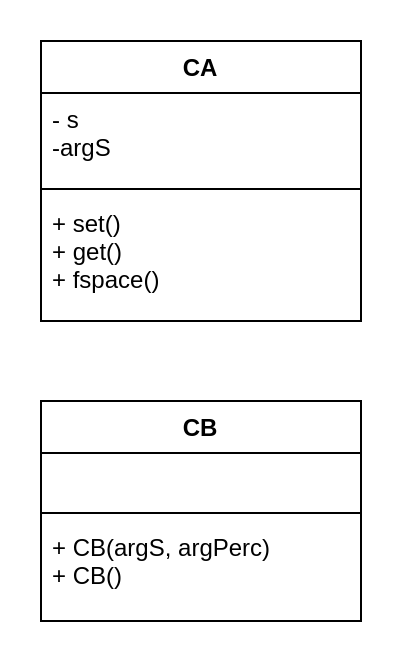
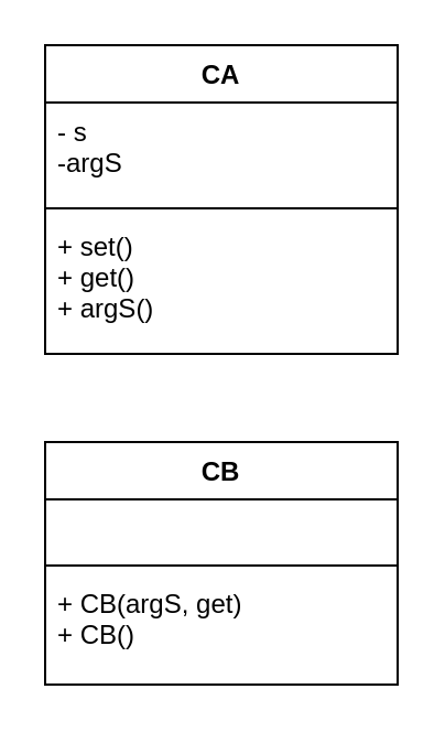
- <mxCell id="5" value="+ set()&#10;+ get()&#10;+ fspace()" style="text;strokeColor=none;fillColor=none;align=left;verticalAlign=top;spacingLeft=4;spacingRight=4;overflow=hidden;rotatable=0;points=[[0,0.5],[1,0.5]];portConstraint=eastwest;" vertex="1" parent="2"><mxGeometry y="78" width="160" height="62" as="geometry" /></mxCell>
+ <mxCell id="5" value="+ set()&#10;+ get()&#10;+ argS()" style="text;strokeColor=none;fillColor=none;align=left;verticalAlign=top;spacingLeft=4;spacingRight=4;overflow=hidden;rotatable=0;points=[[0,0.5],[1,0.5]];portConstraint=eastwest;" vertex="1" parent="2"><mxGeometry y="78" width="160" height="62" as="geometry" /></mxCell>
- <mxCell id="9" value="+ CB(argS, argPerc)&#10;+ CB()" style="text;strokeColor=none;fillColor=none;align=left;verticalAlign=top;spacingLeft=4;spacingRight=4;overflow=hidden;rotatable=0;points=[[0,0.5],[1,0.5]];portConstraint=eastwest;" vertex="1" parent="6"><mxGeometry y="60" width="160" height="50" as="geometry" /></mxCell>
+ <mxCell id="9" value="+ CB(argS, get)&#10;+ CB()" style="text;strokeColor=none;fillColor=none;align=left;verticalAlign=top;spacingLeft=4;spacingRight=4;overflow=hidden;rotatable=0;points=[[0,0.5],[1,0.5]];portConstraint=eastwest;" vertex="1" parent="6"><mxGeometry y="60" width="160" height="50" as="geometry" /></mxCell>
